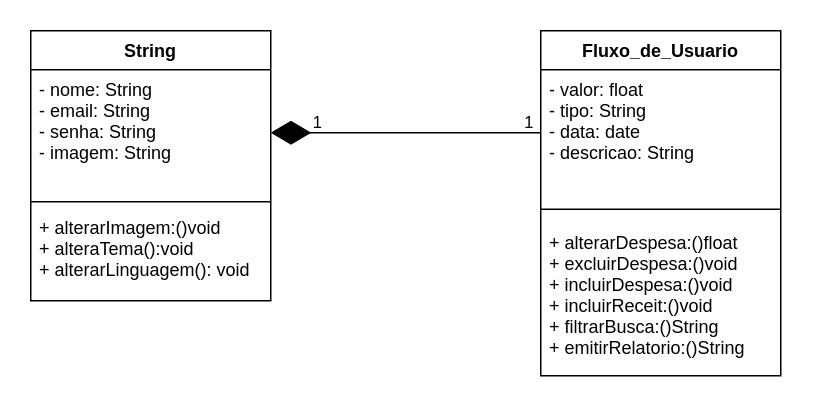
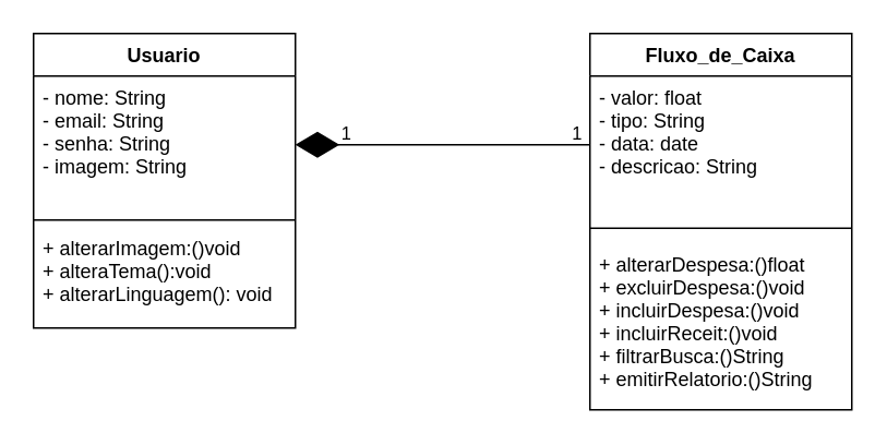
- <mxCell id="6" value="String" style="swimlane;fontStyle=1;align=center;verticalAlign=top;childLayout=stackLayout;horizontal=1;startSize=26;horizontalStack=0;resizeParent=1;resizeParentMax=0;resizeLast=0;collapsible=1;marginBottom=0;" parent="1" vertex="1"><mxGeometry x="20" y="20" width="160" height="180" as="geometry" /></mxCell>
+ <mxCell id="6" value="Usuario" style="swimlane;fontStyle=1;align=center;verticalAlign=top;childLayout=stackLayout;horizontal=1;startSize=26;horizontalStack=0;resizeParent=1;resizeParentMax=0;resizeLast=0;collapsible=1;marginBottom=0;" parent="1" vertex="1"><mxGeometry x="20" y="20" width="160" height="180" as="geometry" /></mxCell>
- <mxCell id="2" value="Fluxo_de_Usuario" style="swimlane;fontStyle=1;align=center;verticalAlign=top;childLayout=stackLayout;horizontal=1;startSize=26;horizontalStack=0;resizeParent=1;resizeParentMax=0;resizeLast=0;collapsible=1;marginBottom=0;" parent="1" vertex="1"><mxGeometry x="360" y="20" width="160" height="230" as="geometry" /></mxCell>
+ <mxCell id="2" value="Fluxo_de_Caixa" style="swimlane;fontStyle=1;align=center;verticalAlign=top;childLayout=stackLayout;horizontal=1;startSize=26;horizontalStack=0;resizeParent=1;resizeParentMax=0;resizeLast=0;collapsible=1;marginBottom=0;" parent="1" vertex="1"><mxGeometry x="360" y="20" width="160" height="230" as="geometry" /></mxCell>
